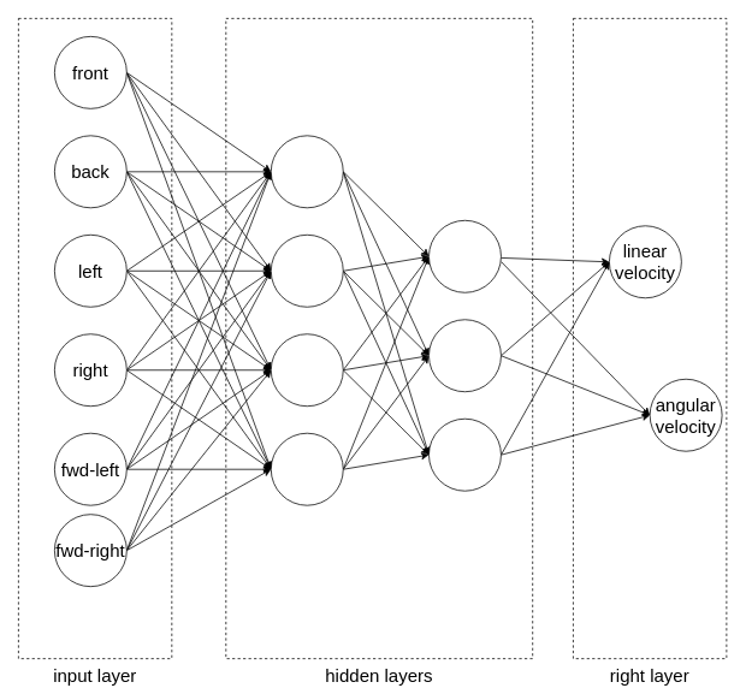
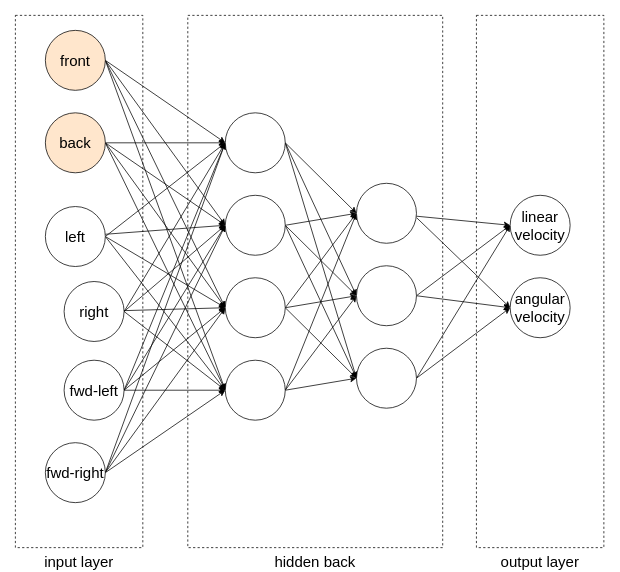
- <mxCell id="7" value="front" style="ellipse;whiteSpace=wrap;html=1;aspect=fixed;fontSize=20;" vertex="1" parent="1"><mxGeometry x="60" y="40" width="80" height="80" as="geometry" /></mxCell>
+ <mxCell id="7" value="front" style="ellipse;whiteSpace=wrap;html=1;aspect=fixed;fontSize=20;fillColor=#ffe6cc;" vertex="1" parent="1"><mxGeometry x="60" y="40" width="80" height="80" as="geometry" /></mxCell>
- <mxCell id="12" value="back" style="ellipse;whiteSpace=wrap;html=1;aspect=fixed;fontSize=20;" vertex="1" parent="1"><mxGeometry x="60" y="150" width="80" height="80" as="geometry" /></mxCell>
+ <mxCell id="12" value="back" style="ellipse;whiteSpace=wrap;html=1;aspect=fixed;fontSize=20;fillColor=#ffe6cc;" vertex="1" parent="1"><mxGeometry x="60" y="150" width="80" height="80" as="geometry" /></mxCell>
- <mxCell id="55" value="linear&lt;br style=&quot;font-size: 20px;&quot;&gt;velocity" style="ellipse;whiteSpace=wrap;html=1;aspect=fixed;fontSize=20;" vertex="1" parent="1"><mxGeometry x="675" y="250" width="80" height="80" as="geometry" /></mxCell>
+ <mxCell id="55" value="linear&lt;br style=&quot;font-size: 20px;&quot;&gt;velocity" style="ellipse;whiteSpace=wrap;html=1;aspect=fixed;fontSize=20;" vertex="1" parent="1"><mxGeometry x="680" y="260" width="80" height="80" as="geometry" /></mxCell>
- <mxCell id="17" value="left" style="ellipse;whiteSpace=wrap;html=1;aspect=fixed;fontSize=20;" vertex="1" parent="1"><mxGeometry x="60" y="260" width="80" height="80" as="geometry" /></mxCell>
+ <mxCell id="17" value="left" style="ellipse;whiteSpace=wrap;html=1;aspect=fixed;fontSize=20;" vertex="1" parent="1"><mxGeometry x="60" y="275" width="80" height="80" as="geometry" /></mxCell>
- <mxCell id="22" value="right" style="ellipse;whiteSpace=wrap;html=1;aspect=fixed;fontSize=20;" vertex="1" parent="1"><mxGeometry x="60" y="370" width="80" height="80" as="geometry" /></mxCell>
+ <mxCell id="22" value="right" style="ellipse;whiteSpace=wrap;html=1;aspect=fixed;fontSize=20;" vertex="1" parent="1"><mxGeometry x="85" y="375" width="80" height="80" as="geometry" /></mxCell>
- <mxCell id="56" value="angular&lt;br style=&quot;font-size: 20px;&quot;&gt;velocity" style="ellipse;whiteSpace=wrap;html=1;aspect=fixed;fontSize=20;" vertex="1" parent="1"><mxGeometry x="720" y="420" width="80" height="80" as="geometry" /></mxCell>
+ <mxCell id="56" value="angular&lt;br style=&quot;font-size: 20px;&quot;&gt;velocity" style="ellipse;whiteSpace=wrap;html=1;aspect=fixed;fontSize=20;" vertex="1" parent="1"><mxGeometry x="680" y="370" width="80" height="80" as="geometry" /></mxCell>
- <mxCell id="27" value="fwd-left" style="ellipse;whiteSpace=wrap;html=1;aspect=fixed;fontSize=20;" vertex="1" parent="1"><mxGeometry x="60" y="480" width="80" height="80" as="geometry" /></mxCell>
+ <mxCell id="27" value="fwd-left" style="ellipse;whiteSpace=wrap;html=1;aspect=fixed;fontSize=20;" vertex="1" parent="1"><mxGeometry x="85" y="480" width="80" height="80" as="geometry" /></mxCell>
- <mxCell id="32" value="fwd-right" style="ellipse;whiteSpace=wrap;html=1;aspect=fixed;fontSize=20;" vertex="1" parent="1"><mxGeometry x="60" y="570" width="80" height="80" as="geometry" /></mxCell>
+ <mxCell id="32" value="fwd-right" style="ellipse;whiteSpace=wrap;html=1;aspect=fixed;fontSize=20;" vertex="1" parent="1"><mxGeometry x="60" y="590" width="80" height="80" as="geometry" /></mxCell>
- <mxCell id="60" value="hidden layers" style="rounded=0;whiteSpace=wrap;html=1;fontSize=20;dashed=1;fillColor=none;labelPosition=center;verticalLabelPosition=bottom;align=center;verticalAlign=top;" vertex="1" parent="1"><mxGeometry x="250" y="20" width="340" height="710" as="geometry" /></mxCell>
+ <mxCell id="60" value="hidden back" style="rounded=0;whiteSpace=wrap;html=1;fontSize=20;dashed=1;fillColor=none;labelPosition=center;verticalLabelPosition=bottom;align=center;verticalAlign=top;" vertex="1" parent="1"><mxGeometry x="250" y="20" width="340" height="710" as="geometry" /></mxCell>
- <mxCell id="61" value="right layer" style="rounded=0;whiteSpace=wrap;html=1;fontSize=20;dashed=1;fillColor=none;labelPosition=center;verticalLabelPosition=bottom;align=center;verticalAlign=top;" vertex="1" parent="1"><mxGeometry x="635" y="20" width="170" height="710" as="geometry" /></mxCell>
+ <mxCell id="61" value="output layer" style="rounded=0;whiteSpace=wrap;html=1;fontSize=20;dashed=1;fillColor=none;labelPosition=center;verticalLabelPosition=bottom;align=center;verticalAlign=top;" vertex="1" parent="1"><mxGeometry x="635" y="20" width="170" height="710" as="geometry" /></mxCell>
